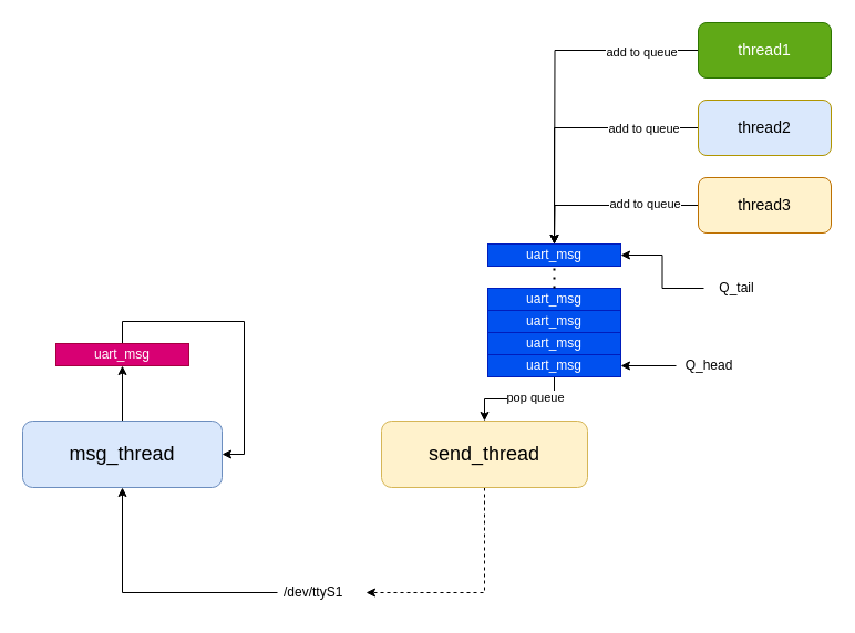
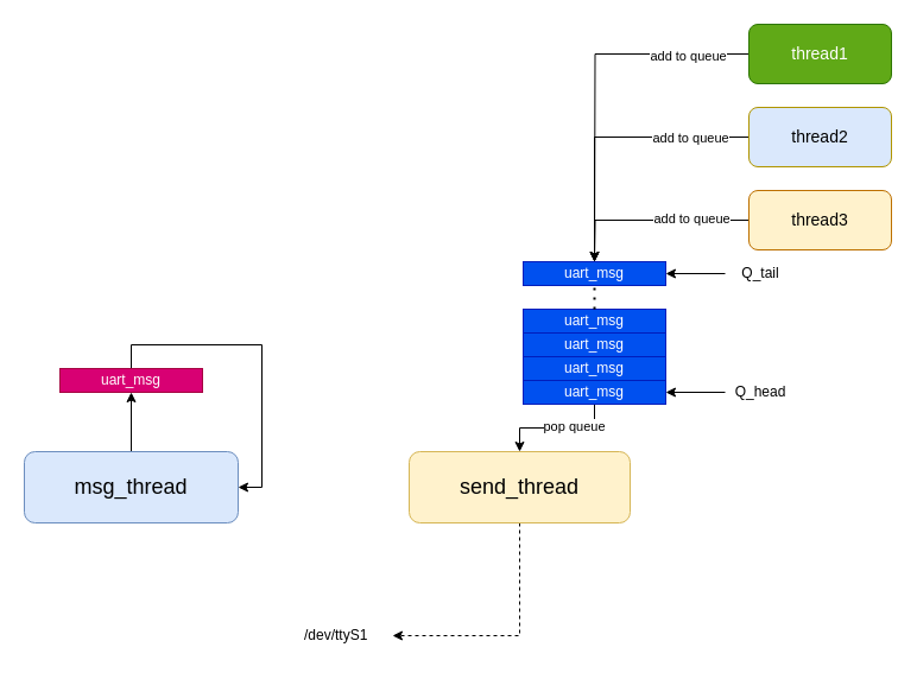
- <mxCell id="26" value="Q_tail" style="text;html=1;strokeColor=none;fillColor=none;align=center;verticalAlign=middle;whiteSpace=wrap;rounded=0;" vertex="1" parent="1"><mxGeometry x="635" y="245" width="60" height="30" as="geometry" /></mxCell>
+ <mxCell id="26" value="Q_tail" style="text;html=1;strokeColor=none;fillColor=none;align=center;verticalAlign=middle;whiteSpace=wrap;rounded=0;" vertex="1" parent="1"><mxGeometry x="610" y="215" width="60" height="30" as="geometry" /></mxCell>
- <mxCell id="29" style="edgeStyle=orthogonalEdgeStyle;rounded=0;orthogonalLoop=1;jettySize=auto;html=1;exitX=0;exitY=0.5;exitDx=0;exitDy=0;entryX=0.5;entryY=1;entryDx=0;entryDy=0;" edge="1" parent="1" source="30" target="3"><mxGeometry relative="1" as="geometry" /></mxCell>
